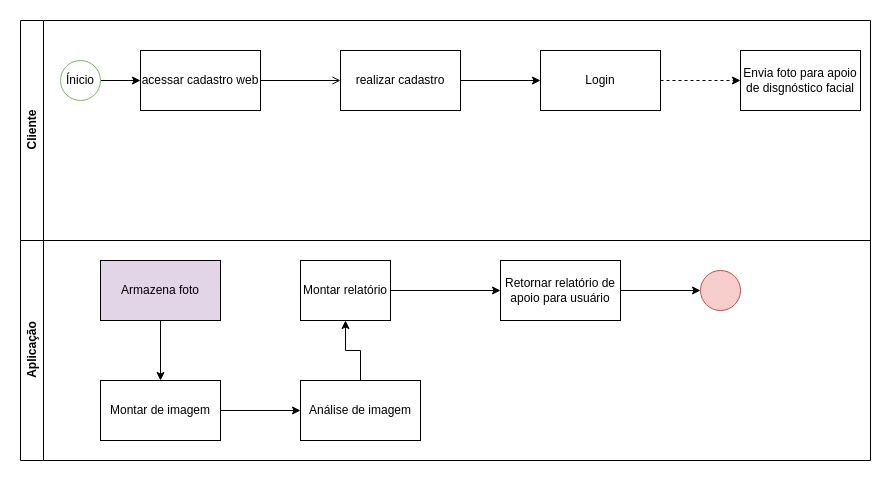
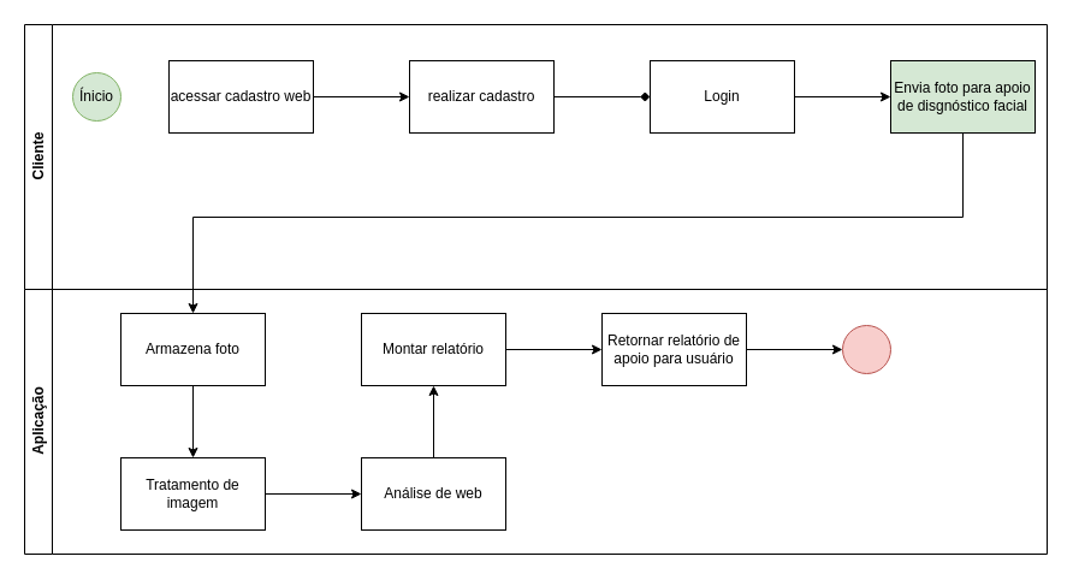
- <mxCell id="3" value="Ínicio" style="ellipse;whiteSpace=wrap;html=1;aspect=fixed;fillColor=#ffffff;strokeColor=#82b366;" parent="1" vertex="1"><mxGeometry x="60" y="60" width="40" height="40" as="geometry" /></mxCell>
+ <mxCell id="3" value="Ínicio" style="ellipse;whiteSpace=wrap;html=1;aspect=fixed;fillColor=#d5e8d4;strokeColor=#82b366;" parent="1" vertex="1"><mxGeometry x="60" y="60" width="40" height="40" as="geometry" /></mxCell>
- <mxCell id="2" value="" style="edgeStyle=orthogonalEdgeStyle;rounded=0;orthogonalLoop=1;jettySize=auto;html=1;" parent="1" source="3" target="5" edge="1"><mxGeometry relative="1" as="geometry" /></mxCell>
- <mxCell id="4" value="" style="edgeStyle=orthogonalEdgeStyle;rounded=0;orthogonalLoop=1;jettySize=auto;html=1;endArrow=open;" parent="1" source="5" target="8" edge="1"><mxGeometry relative="1" as="geometry" /></mxCell>
+ <mxCell id="4" value="" style="edgeStyle=orthogonalEdgeStyle;rounded=0;orthogonalLoop=1;jettySize=auto;html=1;" parent="1" source="5" target="8" edge="1"><mxGeometry relative="1" as="geometry" /></mxCell>
- <mxCell id="7" value="" style="edgeStyle=orthogonalEdgeStyle;rounded=0;orthogonalLoop=1;jettySize=auto;html=1;" parent="6" source="8" target="10" edge="1"><mxGeometry relative="1" as="geometry" /></mxCell>
+ <mxCell id="7" value="" style="edgeStyle=orthogonalEdgeStyle;rounded=0;orthogonalLoop=1;jettySize=auto;html=1;endArrow=diamond;" parent="6" source="8" target="10" edge="1"><mxGeometry relative="1" as="geometry" /></mxCell>
- <mxCell id="9" value="" style="edgeStyle=orthogonalEdgeStyle;rounded=0;orthogonalLoop=1;jettySize=auto;html=1;dashed=1;" parent="6" source="10" target="11" edge="1"><mxGeometry relative="1" as="geometry" /></mxCell>
+ <mxCell id="9" value="" style="edgeStyle=orthogonalEdgeStyle;rounded=0;orthogonalLoop=1;jettySize=auto;html=1;" parent="6" source="10" target="11" edge="1"><mxGeometry relative="1" as="geometry" /></mxCell>
- <mxCell id="11" value="Envia foto para apoio de disgnóstico facial" style="whiteSpace=wrap;html=1;" parent="6" vertex="1"><mxGeometry x="720" y="30" width="120" height="60" as="geometry" /></mxCell>
+ <mxCell id="11" value="Envia foto para apoio de disgnóstico facial" style="whiteSpace=wrap;html=1;fillColor=#d5e8d4;" parent="6" vertex="1"><mxGeometry x="720" y="30" width="120" height="60" as="geometry" /></mxCell>
+ <mxCell id="24" style="edgeStyle=orthogonalEdgeStyle;rounded=0;orthogonalLoop=1;jettySize=auto;html=1;entryX=0.5;entryY=0;entryDx=0;entryDy=0;" parent="1" source="11" target="14" edge="1"><mxGeometry relative="1" as="geometry"><Array as="points"><mxPoint x="800" y="180" /><mxPoint x="160" y="180" /></Array></mxGeometry></mxCell>
- <mxCell id="14" value="Armazena foto" style="whiteSpace=wrap;html=1;fillColor=#e1d5e7;" parent="12" vertex="1"><mxGeometry x="80" y="20" width="120" height="60" as="geometry" /></mxCell>
+ <mxCell id="14" value="Armazena foto" style="whiteSpace=wrap;html=1;" parent="12" vertex="1"><mxGeometry x="80" y="20" width="120" height="60" as="geometry" /></mxCell>
- <mxCell id="20" value="Montar relatório" style="whiteSpace=wrap;html=1;" parent="12" vertex="1"><mxGeometry x="280" y="20" width="90" height="60" as="geometry" /></mxCell>
+ <mxCell id="20" value="Montar relatório" style="whiteSpace=wrap;html=1;" parent="12" vertex="1"><mxGeometry x="280" y="20" width="120" height="60" as="geometry" /></mxCell>
- <mxCell id="16" value="Montar de imagem" style="whiteSpace=wrap;html=1;" parent="12" vertex="1"><mxGeometry x="80" y="140" width="120" height="60" as="geometry" /></mxCell>
+ <mxCell id="16" value="Tratamento de imagem" style="whiteSpace=wrap;html=1;" parent="12" vertex="1"><mxGeometry x="80" y="140" width="120" height="60" as="geometry" /></mxCell>
- <mxCell id="18" value="Análise de imagem" style="whiteSpace=wrap;html=1;" parent="12" vertex="1"><mxGeometry x="280" y="140" width="120" height="60" as="geometry" /></mxCell>
+ <mxCell id="18" value="Análise de web" style="whiteSpace=wrap;html=1;" parent="12" vertex="1"><mxGeometry x="280" y="140" width="120" height="60" as="geometry" /></mxCell>
